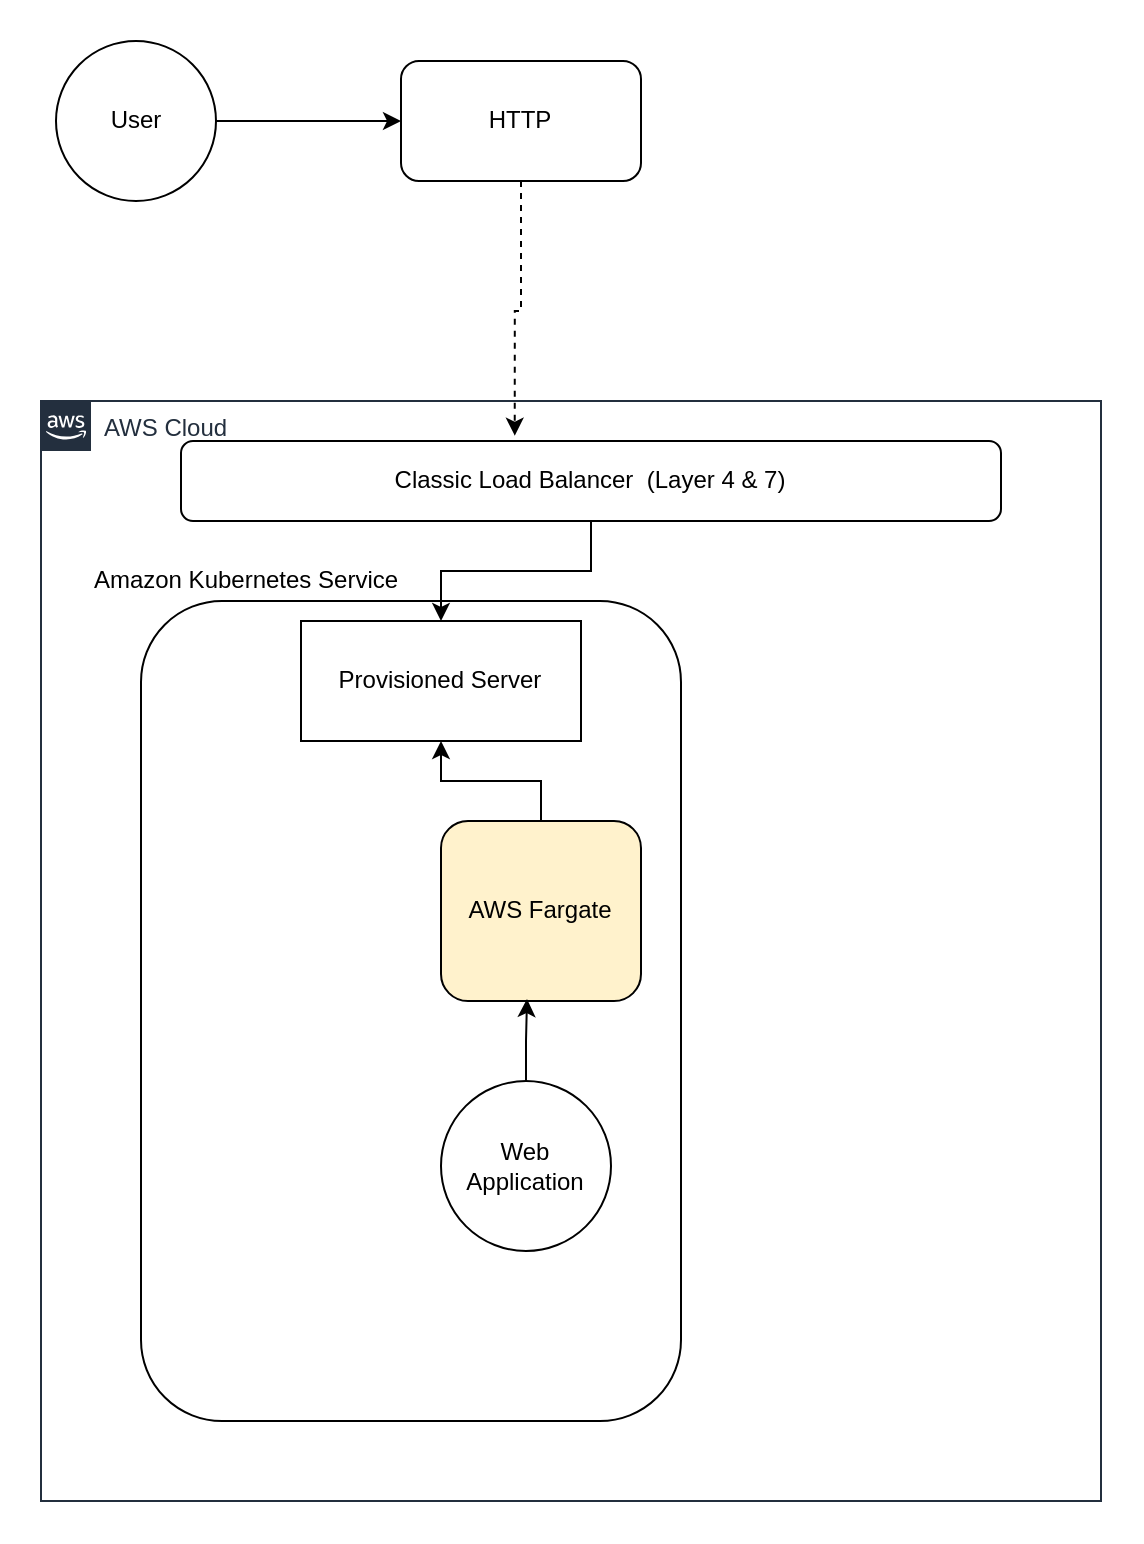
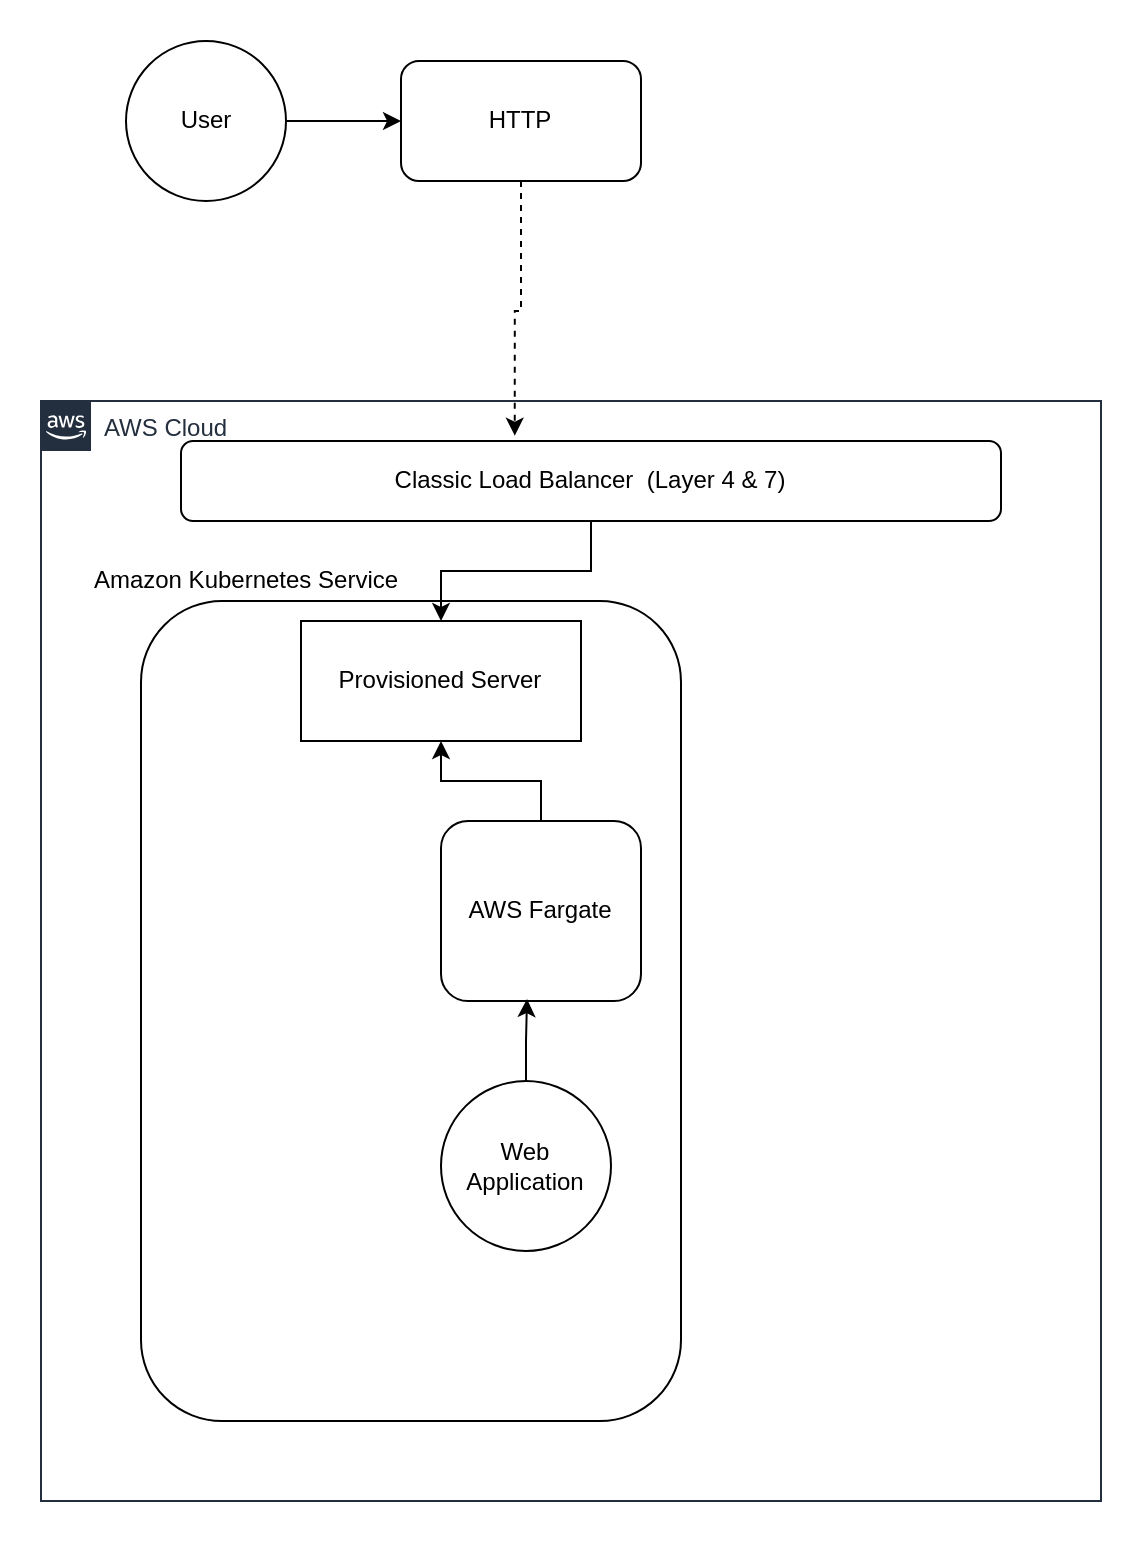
- <mxCell id="12" value="User" style="ellipse;whiteSpace=wrap;html=1;aspect=fixed;" vertex="1" parent="1"><mxGeometry x="27.5" y="20" width="80" height="80" as="geometry" /></mxCell>
+ <mxCell id="12" value="User" style="ellipse;whiteSpace=wrap;html=1;aspect=fixed;" vertex="1" parent="1"><mxGeometry x="62.5" y="20" width="80" height="80" as="geometry" /></mxCell>
- <mxCell id="5" value="AWS Fargate" style="rounded=1;whiteSpace=wrap;html=1;fillColor=#fff2cc;" vertex="1" parent="1"><mxGeometry x="220" y="410" width="100" height="90" as="geometry" /></mxCell>
+ <mxCell id="5" value="AWS Fargate" style="rounded=1;whiteSpace=wrap;html=1;" vertex="1" parent="1"><mxGeometry x="220" y="410" width="100" height="90" as="geometry" /></mxCell>
